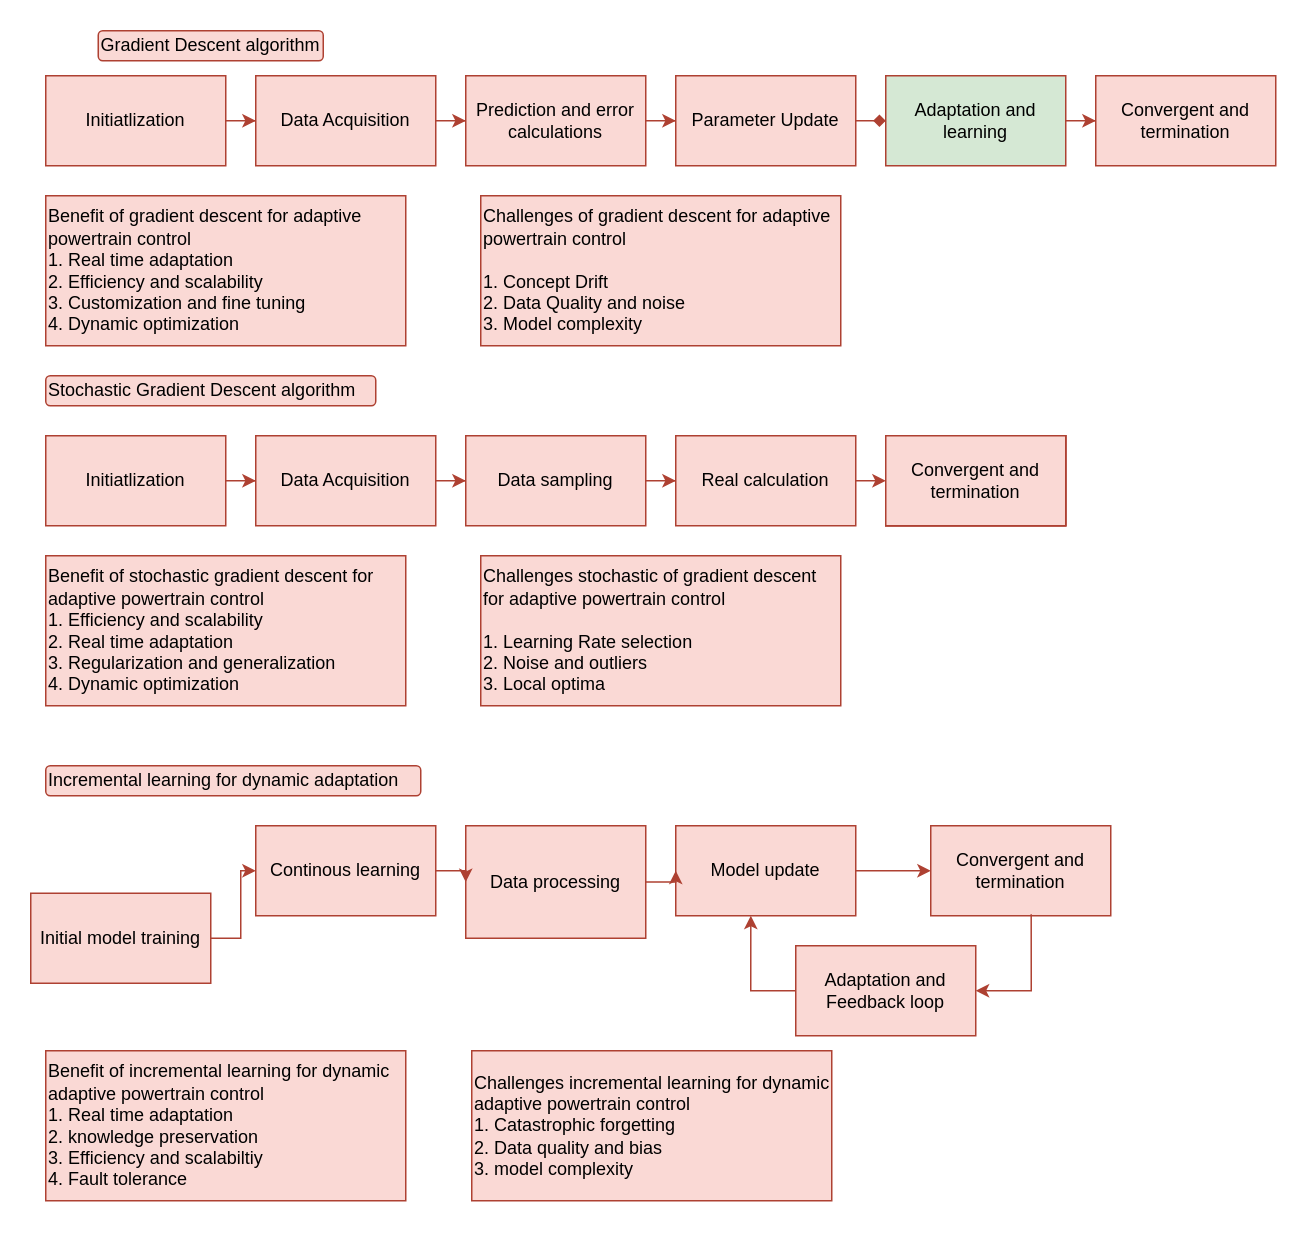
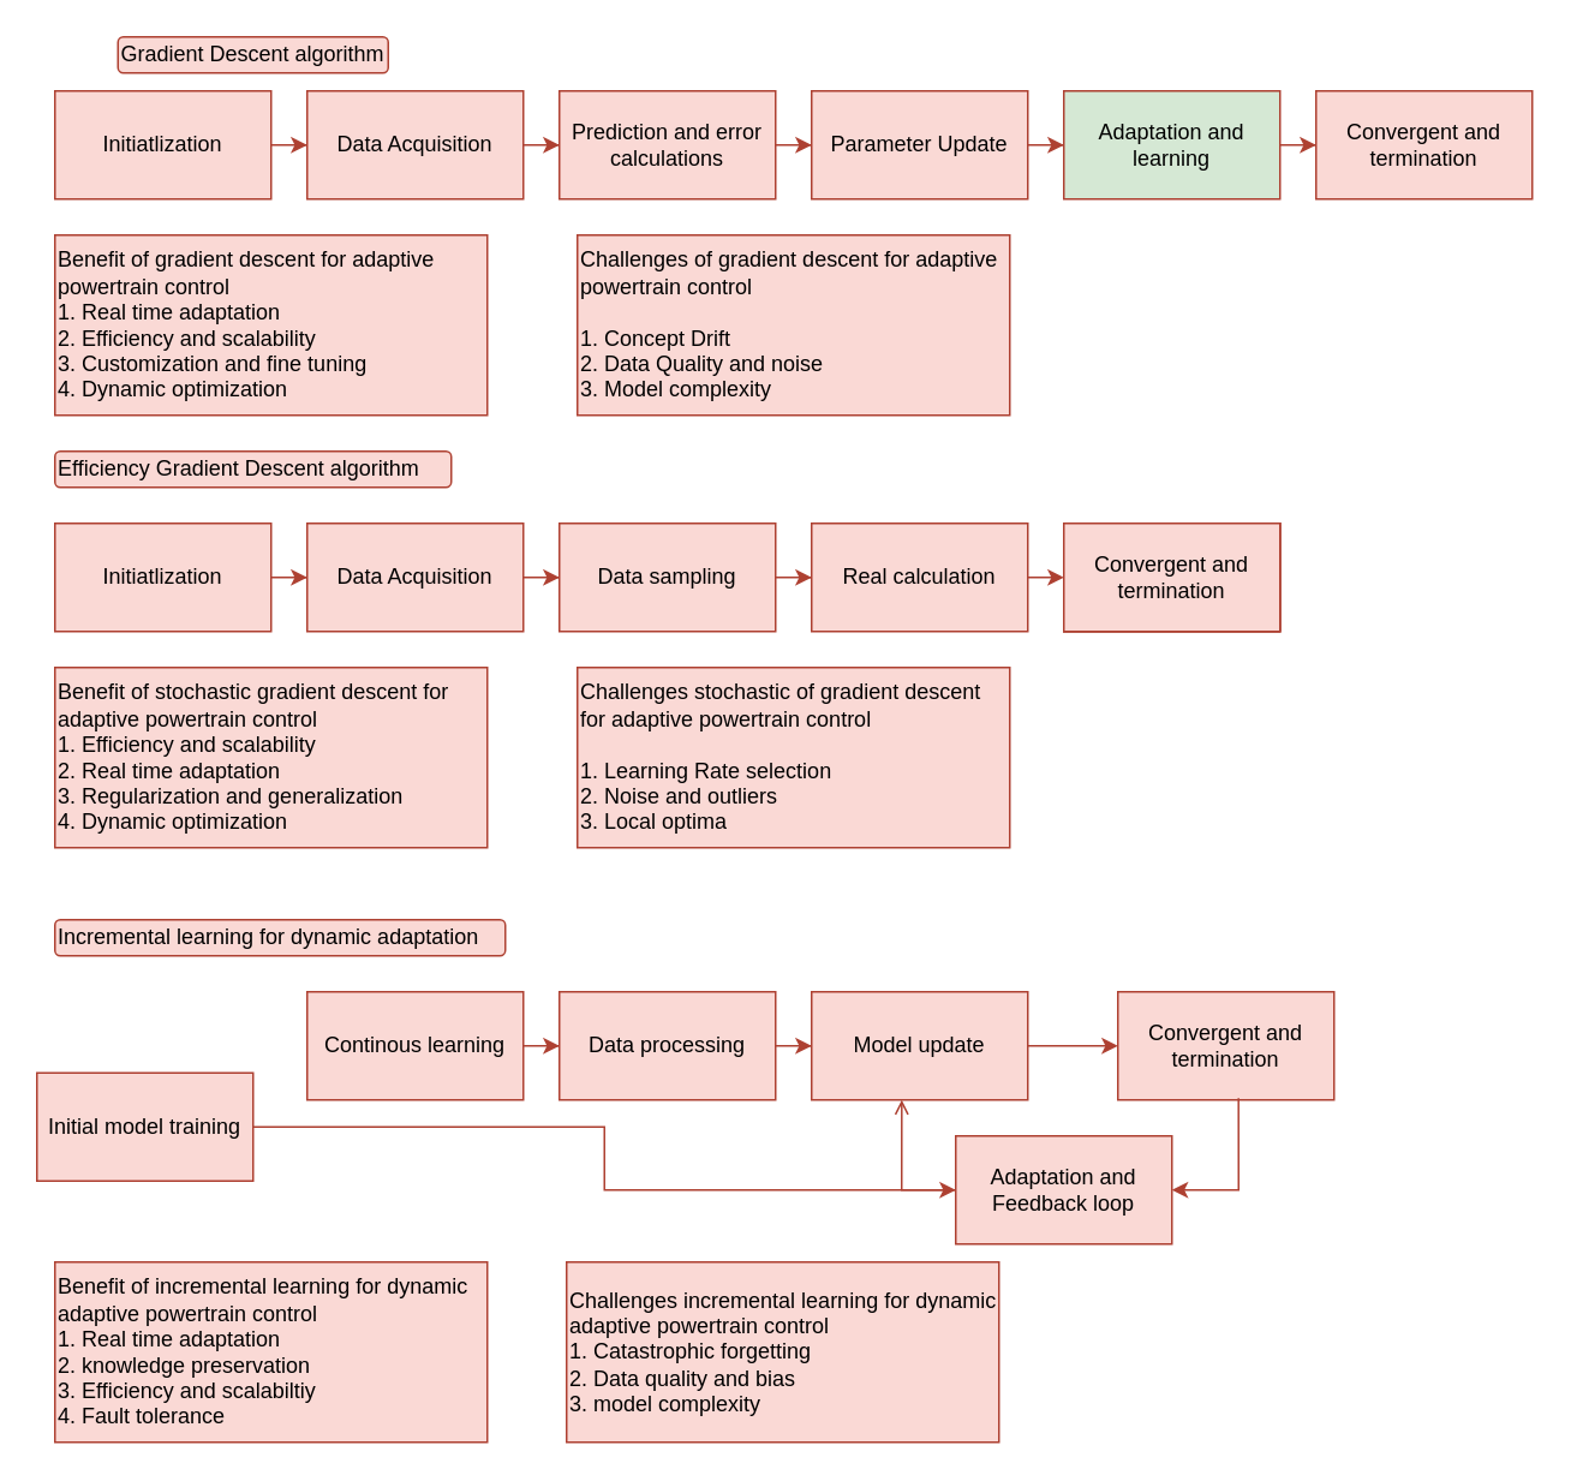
- <mxCell id="26" value="" style="edgeStyle=orthogonalEdgeStyle;rounded=0;orthogonalLoop=1;jettySize=auto;html=1;fillColor=#fad9d5;strokeColor=#ae4132;endArrow=diamond;" edge="1" parent="1" source="23" target="25"><mxGeometry relative="1" as="geometry" /></mxCell>
+ <mxCell id="26" value="" style="edgeStyle=orthogonalEdgeStyle;rounded=0;orthogonalLoop=1;jettySize=auto;html=1;fillColor=#fad9d5;strokeColor=#ae4132;" edge="1" parent="1" source="23" target="25"><mxGeometry relative="1" as="geometry" /></mxCell>
- <mxCell id="42" value="Stochastic Gradient Descent algorithm&amp;nbsp;" style="rounded=1;whiteSpace=wrap;html=1;align=left;fillColor=#fad9d5;strokeColor=#ae4132;" vertex="1" parent="1"><mxGeometry x="30" y="250" width="220" height="20" as="geometry" /></mxCell>
+ <mxCell id="42" value="Efficiency Gradient Descent algorithm&amp;nbsp;" style="rounded=1;whiteSpace=wrap;html=1;align=left;fillColor=#fad9d5;strokeColor=#ae4132;" vertex="1" parent="1"><mxGeometry x="30" y="250" width="220" height="20" as="geometry" /></mxCell>
- <mxCell id="6" value="Data processing" style="whiteSpace=wrap;html=1;rounded=0;fillColor=#fad9d5;strokeColor=#ae4132;" vertex="1" parent="1"><mxGeometry x="310" y="550" width="120" height="75" as="geometry" /></mxCell>
+ <mxCell id="6" value="Data processing" style="whiteSpace=wrap;html=1;rounded=0;fillColor=#fad9d5;strokeColor=#ae4132;" vertex="1" parent="1"><mxGeometry x="310" y="550" width="120" height="60" as="geometry" /></mxCell>
- <mxCell id="5" value="" style="edgeStyle=orthogonalEdgeStyle;rounded=0;orthogonalLoop=1;jettySize=auto;html=1;fillColor=#fad9d5;strokeColor=#ae4132;" edge="1" parent="1" source="3" target="4"><mxGeometry relative="1" as="geometry" /></mxCell>
+ <mxCell id="5" value="" style="edgeStyle=orthogonalEdgeStyle;rounded=0;orthogonalLoop=1;jettySize=auto;html=1;fillColor=#fad9d5;strokeColor=#ae4132;" edge="1" parent="1" source="3" target="17"><mxGeometry relative="1" as="geometry" /></mxCell>
- <mxCell id="16" style="edgeStyle=orthogonalEdgeStyle;rounded=0;orthogonalLoop=1;jettySize=auto;html=1;exitX=0;exitY=0.5;exitDx=0;exitDy=0;entryX=0.417;entryY=1;entryDx=0;entryDy=0;entryPerimeter=0;fillColor=#fad9d5;strokeColor=#ae4132;" edge="1" parent="1" source="17" target="9"><mxGeometry relative="1" as="geometry"><Array as="points"><mxPoint x="500" y="660" /></Array></mxGeometry></mxCell>
+ <mxCell id="16" style="edgeStyle=orthogonalEdgeStyle;rounded=0;orthogonalLoop=1;jettySize=auto;html=1;exitX=0;exitY=0.5;exitDx=0;exitDy=0;entryX=0.417;entryY=1;entryDx=0;entryDy=0;entryPerimeter=0;fillColor=#fad9d5;strokeColor=#ae4132;endArrow=open;" edge="1" parent="1" source="17" target="9"><mxGeometry relative="1" as="geometry"><Array as="points"><mxPoint x="500" y="660" /></Array></mxGeometry></mxCell>
